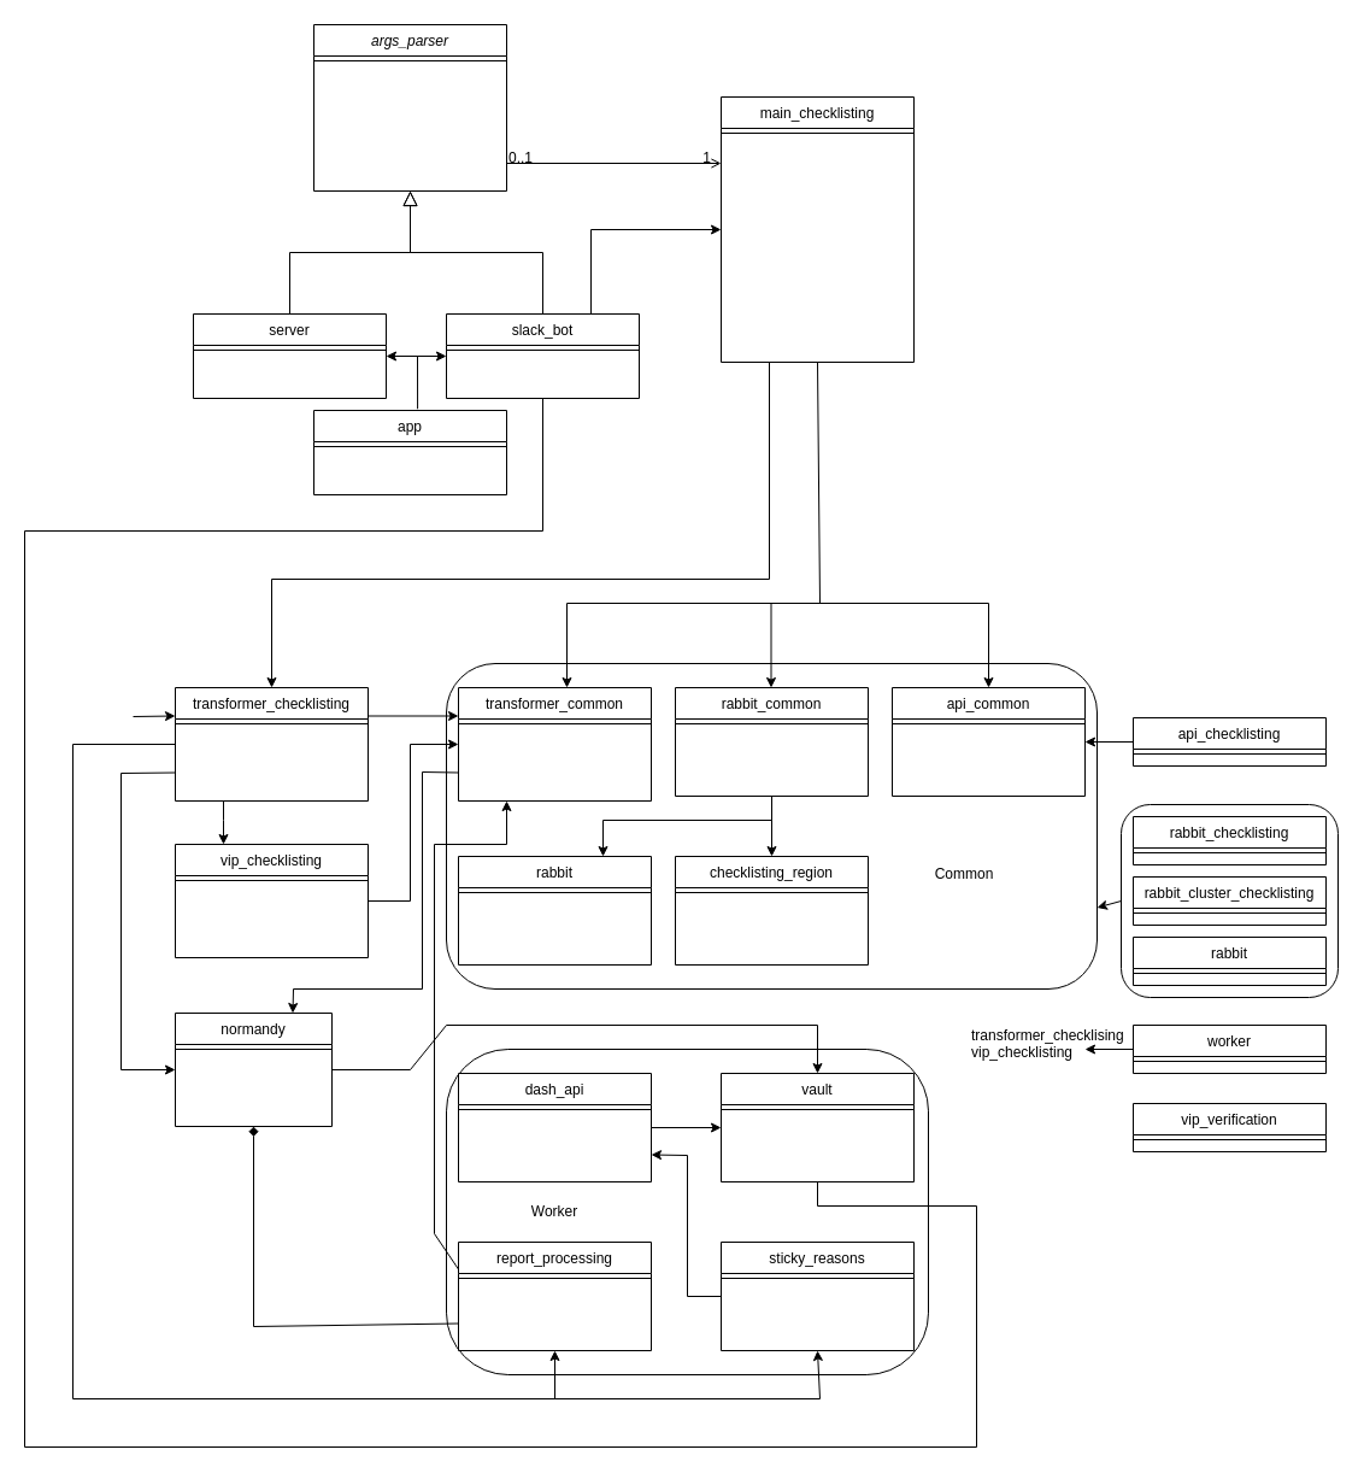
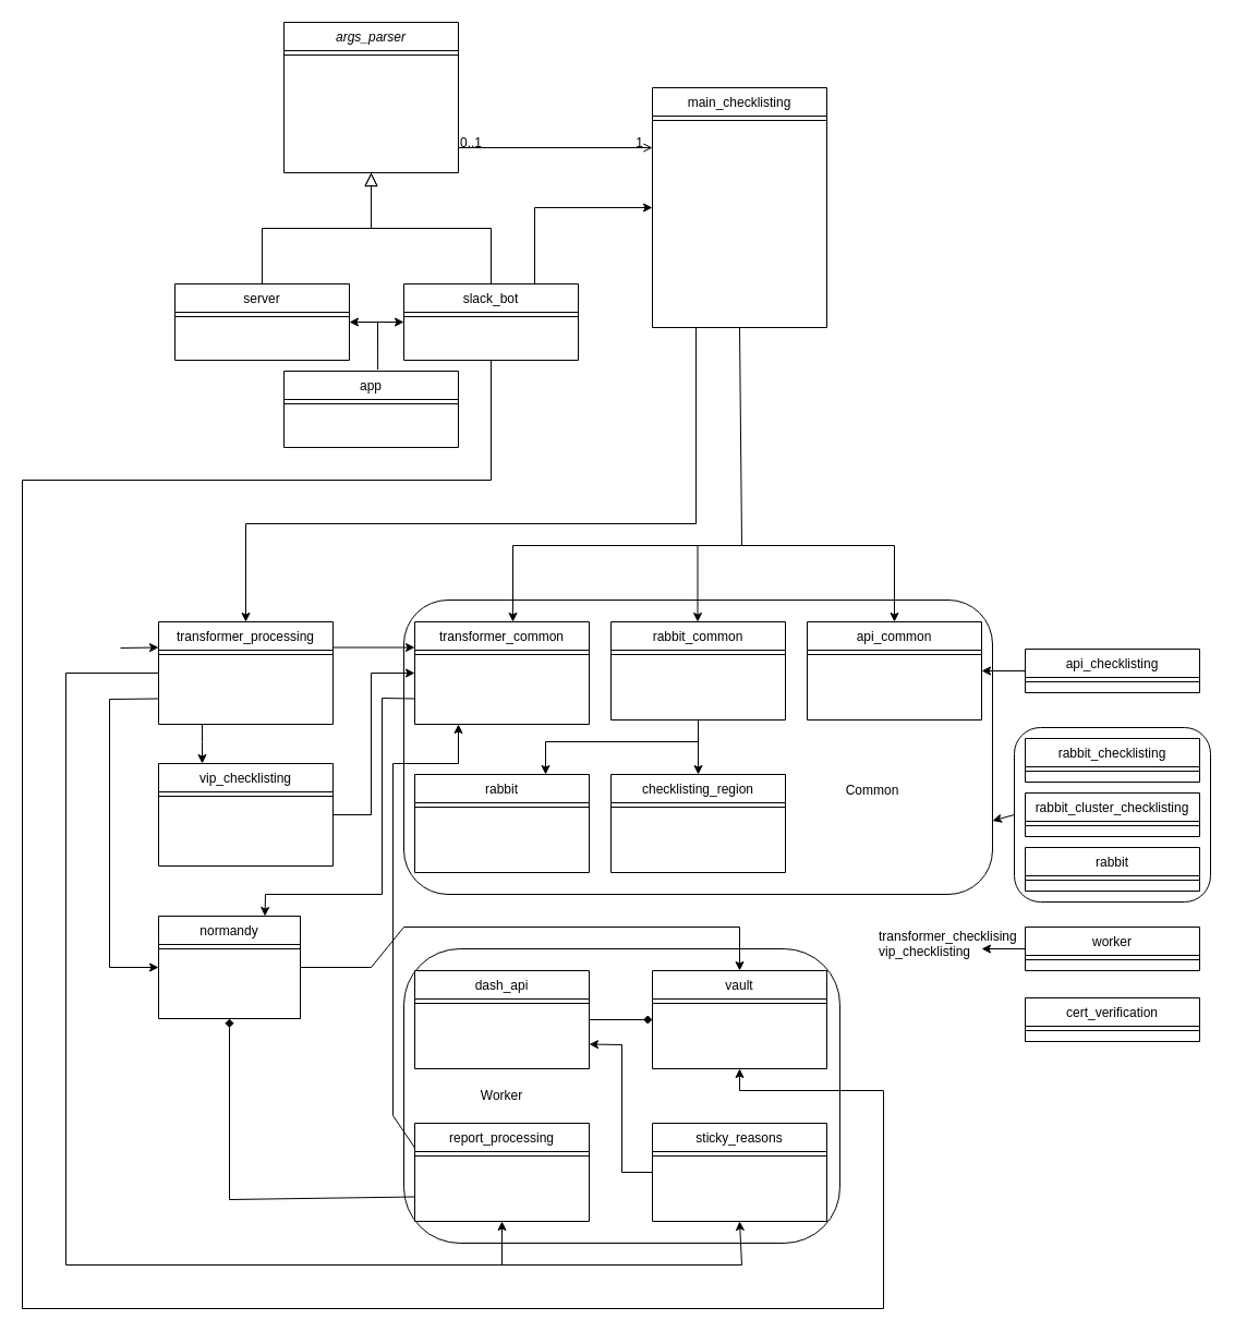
- <mxCell id="29" value="transformer_checklisting" style="swimlane;fontStyle=0;align=center;verticalAlign=top;childLayout=stackLayout;horizontal=1;startSize=26;horizontalStack=0;resizeParent=1;resizeLast=0;collapsible=1;marginBottom=0;rounded=0;shadow=0;strokeWidth=1;" vertex="1" parent="1"><mxGeometry x="145" y="570" width="160" height="94" as="geometry"><mxRectangle x="550" y="140" width="160" height="26" as="alternateBounds" /></mxGeometry></mxCell>
+ <mxCell id="29" value="transformer_processing" style="swimlane;fontStyle=0;align=center;verticalAlign=top;childLayout=stackLayout;horizontal=1;startSize=26;horizontalStack=0;resizeParent=1;resizeLast=0;collapsible=1;marginBottom=0;rounded=0;shadow=0;strokeWidth=1;" vertex="1" parent="1"><mxGeometry x="145" y="570" width="160" height="94" as="geometry"><mxRectangle x="550" y="140" width="160" height="26" as="alternateBounds" /></mxGeometry></mxCell>
- <mxCell id="84" value="vip_verification" style="swimlane;fontStyle=0;align=center;verticalAlign=top;childLayout=stackLayout;horizontal=1;startSize=26;horizontalStack=0;resizeParent=1;resizeLast=0;collapsible=1;marginBottom=0;rounded=0;shadow=0;strokeWidth=1;" vertex="1" parent="1"><mxGeometry x="940" y="915" width="160" height="40" as="geometry"><mxRectangle x="550" y="140" width="160" height="26" as="alternateBounds" /></mxGeometry></mxCell>
+ <mxCell id="84" value="cert_verification" style="swimlane;fontStyle=0;align=center;verticalAlign=top;childLayout=stackLayout;horizontal=1;startSize=26;horizontalStack=0;resizeParent=1;resizeLast=0;collapsible=1;marginBottom=0;rounded=0;shadow=0;strokeWidth=1;" vertex="1" parent="1"><mxGeometry x="940" y="915" width="160" height="40" as="geometry"><mxRectangle x="550" y="140" width="160" height="26" as="alternateBounds" /></mxGeometry></mxCell>
- <mxCell id="61" value="" style="endArrow=classic;html=1;rounded=0;exitX=1;exitY=0.5;exitDx=0;exitDy=0;entryX=0;entryY=0.5;entryDx=0;entryDy=0;" edge="1" parent="1" source="53" target="57"><mxGeometry width="50" height="50" relative="1" as="geometry"><mxPoint x="420" y="950" as="sourcePoint" /><mxPoint x="470" y="900" as="targetPoint" /></mxGeometry></mxCell>
+ <mxCell id="61" value="" style="endArrow=diamond;html=1;rounded=0;exitX=1;exitY=0.5;exitDx=0;exitDy=0;entryX=0;entryY=0.5;entryDx=0;entryDy=0;" edge="1" parent="1" source="53" target="57"><mxGeometry width="50" height="50" relative="1" as="geometry"><mxPoint x="420" y="950" as="sourcePoint" /><mxPoint x="470" y="900" as="targetPoint" /></mxGeometry></mxCell>
- <mxCell id="67" value="" style="endArrow=none;html=1;rounded=0;exitX=0.5;exitY=1;exitDx=0;exitDy=0;entryX=0.5;entryY=1;entryDx=0;entryDy=0;" edge="1" parent="1" source="9" target="57"><mxGeometry width="50" height="50" relative="1" as="geometry"><mxPoint x="450" y="570" as="sourcePoint" /><mxPoint x="111.52" y="820" as="targetPoint" /><Array as="points"><mxPoint x="450" y="440" /><mxPoint x="20" y="440" /><mxPoint x="20" y="1200" /><mxPoint x="810" y="1200" /><mxPoint x="810" y="1000" /><mxPoint x="678" y="1000" /></Array></mxGeometry></mxCell>
+ <mxCell id="67" value="" style="endArrow=classic;html=1;rounded=0;exitX=0.5;exitY=1;exitDx=0;exitDy=0;entryX=0.5;entryY=1;entryDx=0;entryDy=0;" edge="1" parent="1" source="9" target="57"><mxGeometry width="50" height="50" relative="1" as="geometry"><mxPoint x="450" y="570" as="sourcePoint" /><mxPoint x="111.52" y="820" as="targetPoint" /><Array as="points"><mxPoint x="450" y="440" /><mxPoint x="20" y="440" /><mxPoint x="20" y="1200" /><mxPoint x="810" y="1200" /><mxPoint x="810" y="1000" /><mxPoint x="678" y="1000" /></Array></mxGeometry></mxCell>
